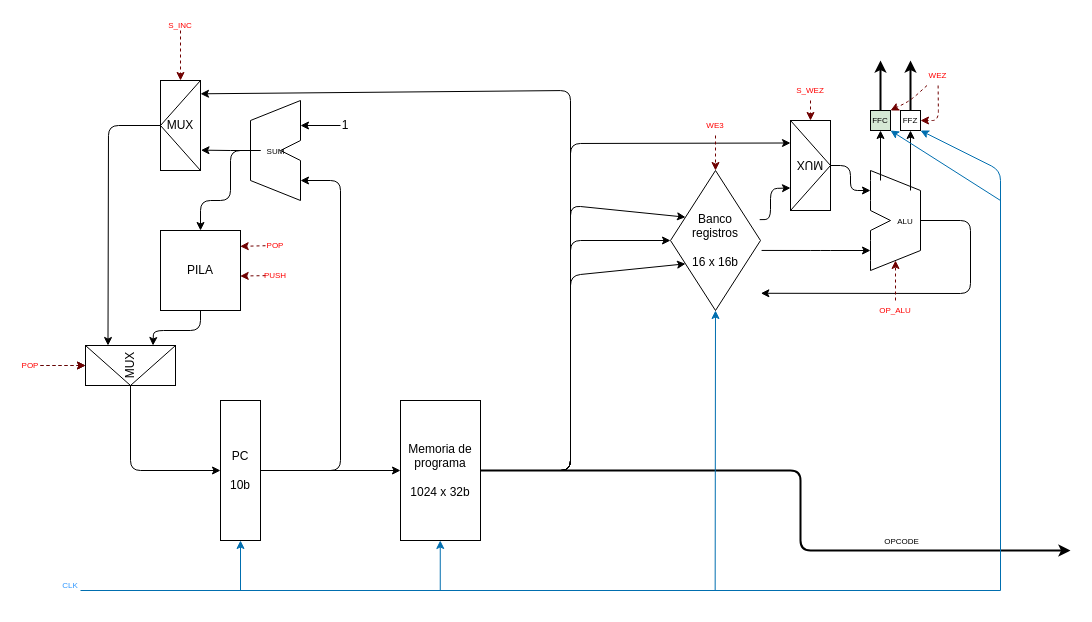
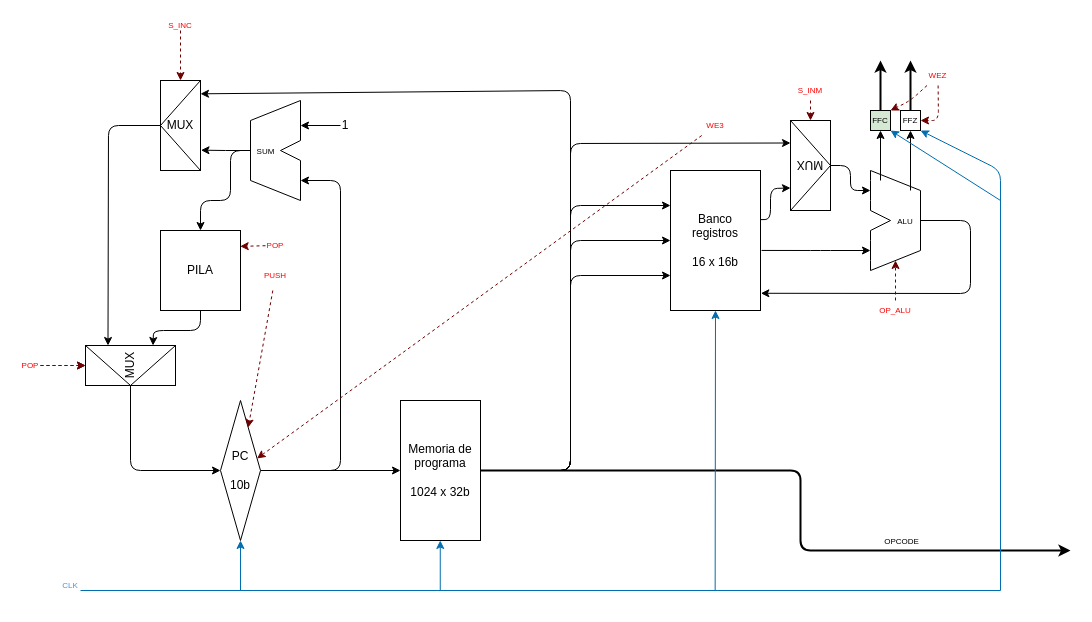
- <mxCell id="79" value="S_WEZ" style="text;html=1;strokeColor=none;fillColor=none;align=center;verticalAlign=middle;whiteSpace=wrap;rounded=0;fontSize=8;fontColor=#FF0000;" vertex="1" parent="1"><mxGeometry x="780" y="80" width="60" height="20" as="geometry" /></mxCell>
+ <mxCell id="79" value="S_INM" style="text;html=1;strokeColor=none;fillColor=none;align=center;verticalAlign=middle;whiteSpace=wrap;rounded=0;fontSize=8;fontColor=#FF0000;" vertex="1" parent="1"><mxGeometry x="780" y="80" width="60" height="20" as="geometry" /></mxCell>
- <mxCell id="80" style="edgeStyle=none;html=1;dashed=1;fontSize=8;fontColor=#FF0000;fillColor=#a20025;strokeColor=#6F0000;" edge="1" parent="1" source="81" target="40"><mxGeometry relative="1" as="geometry" /></mxCell>
+ <mxCell id="80" style="edgeStyle=none;html=1;dashed=1;fontSize=8;fontColor=#FF0000;fillColor=#a20025;strokeColor=#6F0000;" edge="1" parent="1" source="81" target="26"><mxGeometry relative="1" as="geometry" /></mxCell>
- <mxCell id="14" value="&lt;font style=&quot;font-size: 8px&quot;&gt;SUM&lt;/font&gt;" style="text;html=1;align=center;verticalAlign=middle;resizable=0;points=[];autosize=1;strokeColor=none;fillColor=none;" parent="6" vertex="1"><mxGeometry x="10" y="40" width="30" height="20" as="geometry" /></mxCell>
+ <mxCell id="14" value="&lt;font style=&quot;font-size: 8px&quot;&gt;SUM&lt;/font&gt;" style="text;html=1;align=center;verticalAlign=middle;resizable=0;points=[];autosize=1;strokeColor=none;fillColor=none;" parent="6" vertex="1"><mxGeometry y="40" width="30" height="20" as="geometry" /></mxCell>
- <mxCell id="40" value="Banco&lt;br&gt;registros&lt;br&gt;&lt;br&gt;16 x 16b" style="rhombus;whiteSpace=wrap;html=1;" vertex="1" parent="1"><mxGeometry x="670" y="170" width="90" height="140" as="geometry" /></mxCell>
+ <mxCell id="40" value="Banco&lt;br&gt;registros&lt;br&gt;&lt;br&gt;16 x 16b" style="rounded=0;whiteSpace=wrap;html=1;" vertex="1" parent="1"><mxGeometry x="670" y="170" width="90" height="140" as="geometry" /></mxCell>
- <mxCell id="76" style="edgeStyle=none;html=1;entryX=0.996;entryY=0.569;entryDx=0;entryDy=0;entryPerimeter=0;dashed=1;fontSize=8;fontColor=#FF0000;fillColor=#a20025;strokeColor=#6F0000;" edge="1" parent="1" source="77" target="22"><mxGeometry relative="1" as="geometry" /></mxCell>
+ <mxCell id="76" style="edgeStyle=none;html=1;dashed=1;fontSize=8;fontColor=#FF0000;fillColor=#a20025;strokeColor=#6F0000;" edge="1" parent="1" source="77" target="26"><mxGeometry relative="1" as="geometry" /></mxCell>
- <mxCell id="26" value="PC&lt;br&gt;&lt;br&gt;10b" style="rounded=0;whiteSpace=wrap;html=1;" vertex="1" parent="1"><mxGeometry x="220" y="400" width="40" height="140" as="geometry" /></mxCell>
+ <mxCell id="26" value="PC&lt;br&gt;&lt;br&gt;10b" style="rhombus;whiteSpace=wrap;html=1;" vertex="1" parent="1"><mxGeometry x="220" y="400" width="40" height="140" as="geometry" /></mxCell>
